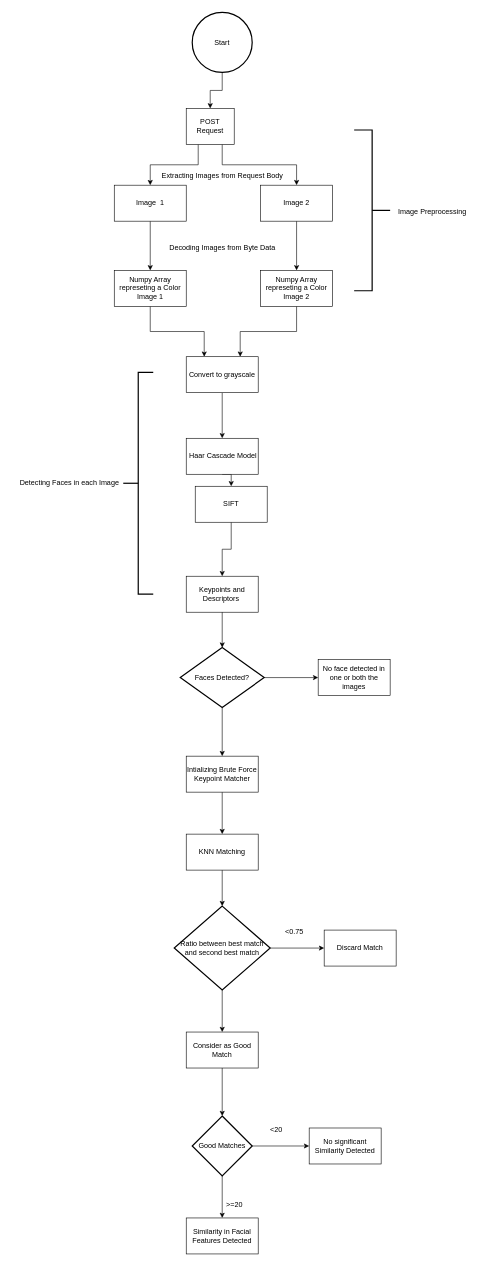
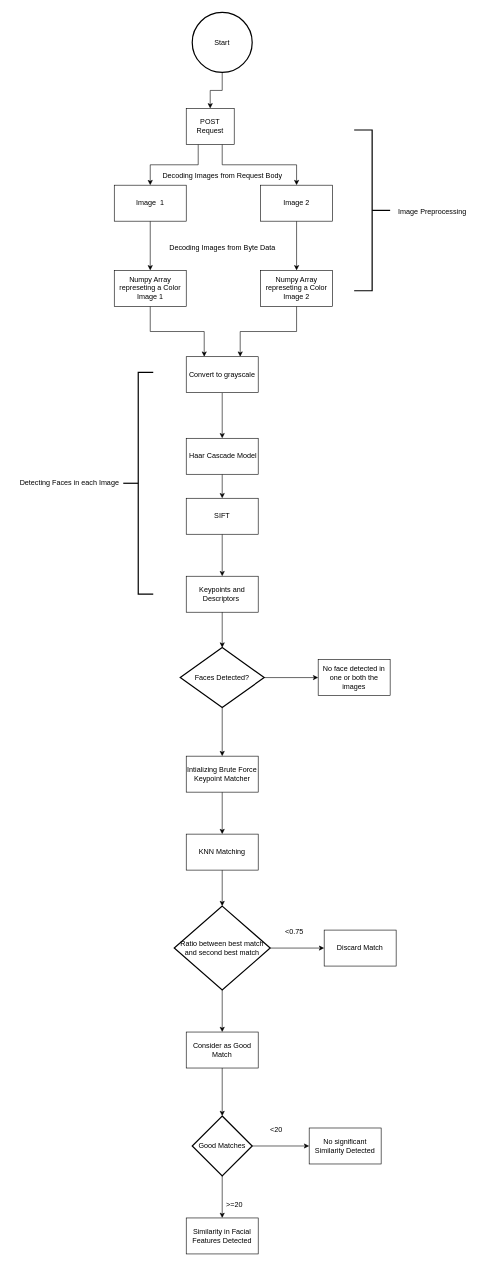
- <mxCell id="11" value="Extracting Images from Request Body" style="text;html=1;align=center;verticalAlign=middle;resizable=0;points=[];autosize=1;strokeColor=none;fillColor=none;" vertex="1" parent="1"><mxGeometry x="255" y="278" width="230" height="30" as="geometry" /></mxCell>
+ <mxCell id="11" value="Decoding Images from Request Body" style="text;html=1;align=center;verticalAlign=middle;resizable=0;points=[];autosize=1;strokeColor=none;fillColor=none;" vertex="1" parent="1"><mxGeometry x="255" y="278" width="230" height="30" as="geometry" /></mxCell>
- <mxCell id="24" value="SIFT" style="whiteSpace=wrap;html=1;" vertex="1" parent="1"><mxGeometry x="325" y="810" width="120" height="60" as="geometry" /></mxCell>
+ <mxCell id="24" value="SIFT" style="whiteSpace=wrap;html=1;" vertex="1" parent="1"><mxGeometry x="310" y="830" width="120" height="60" as="geometry" /></mxCell>
